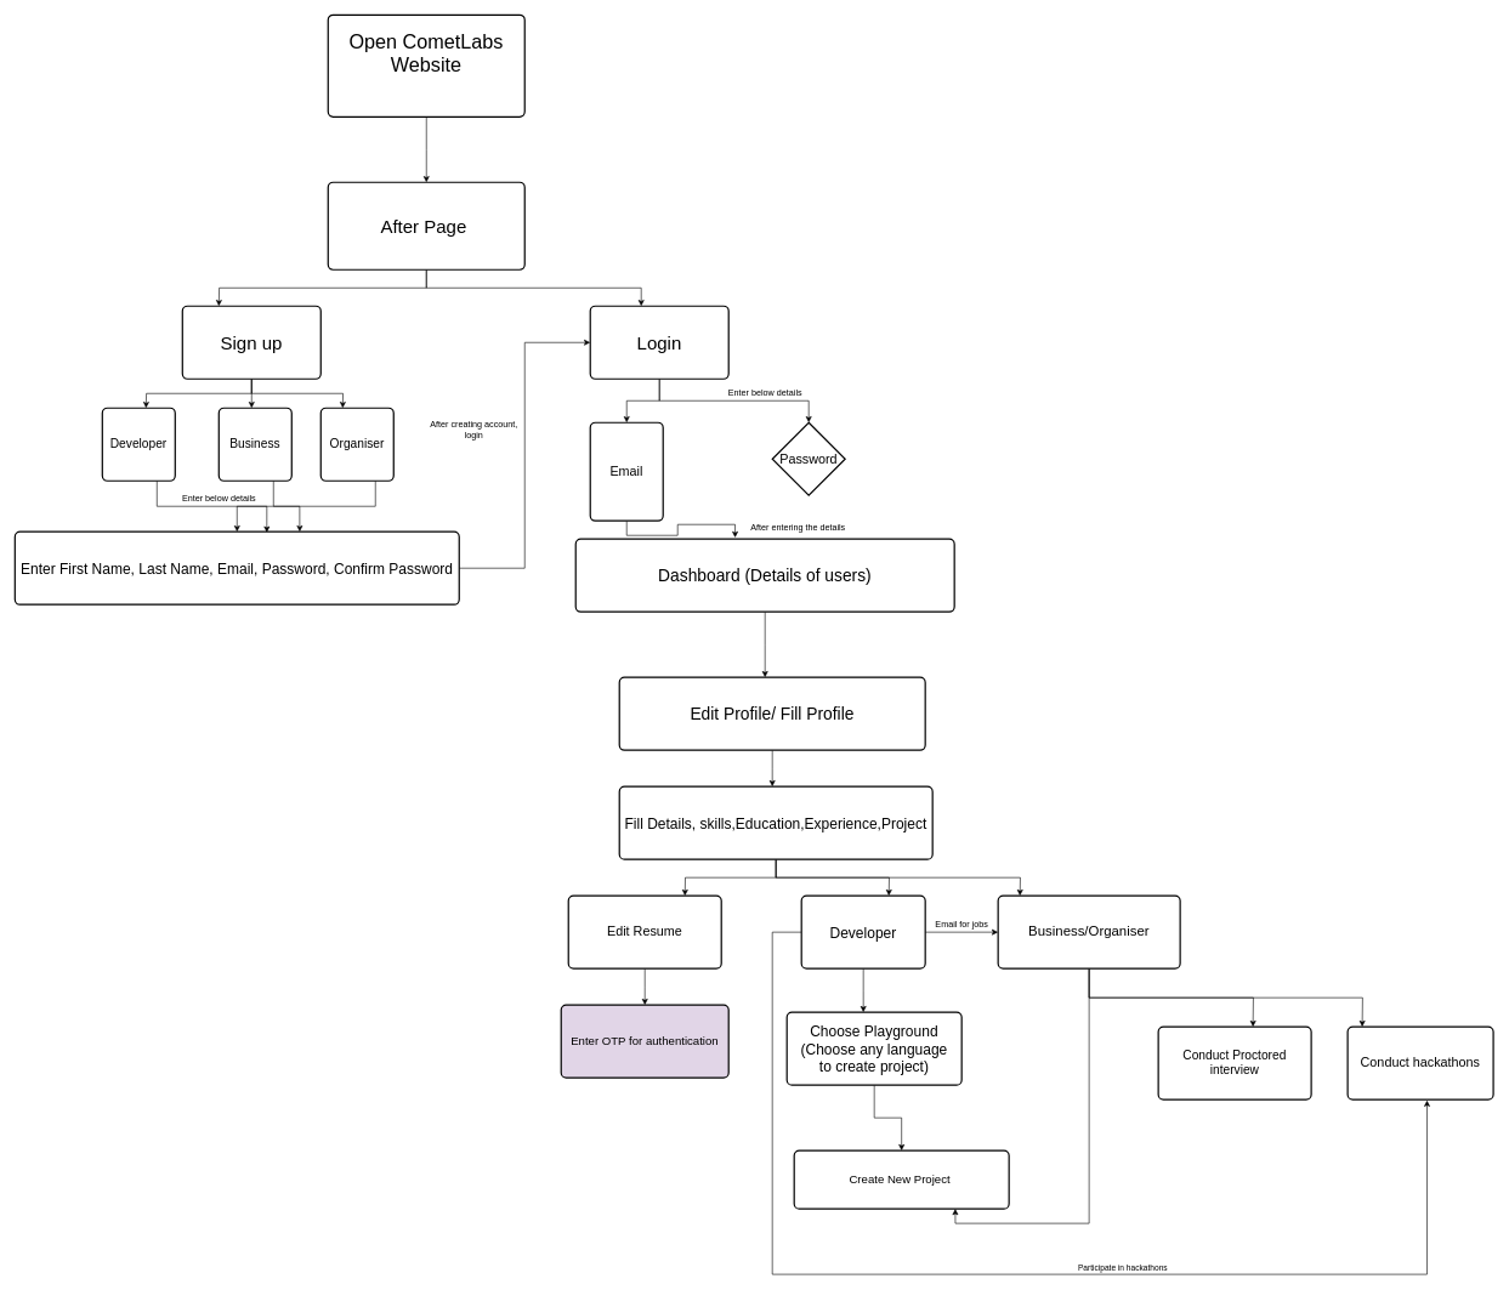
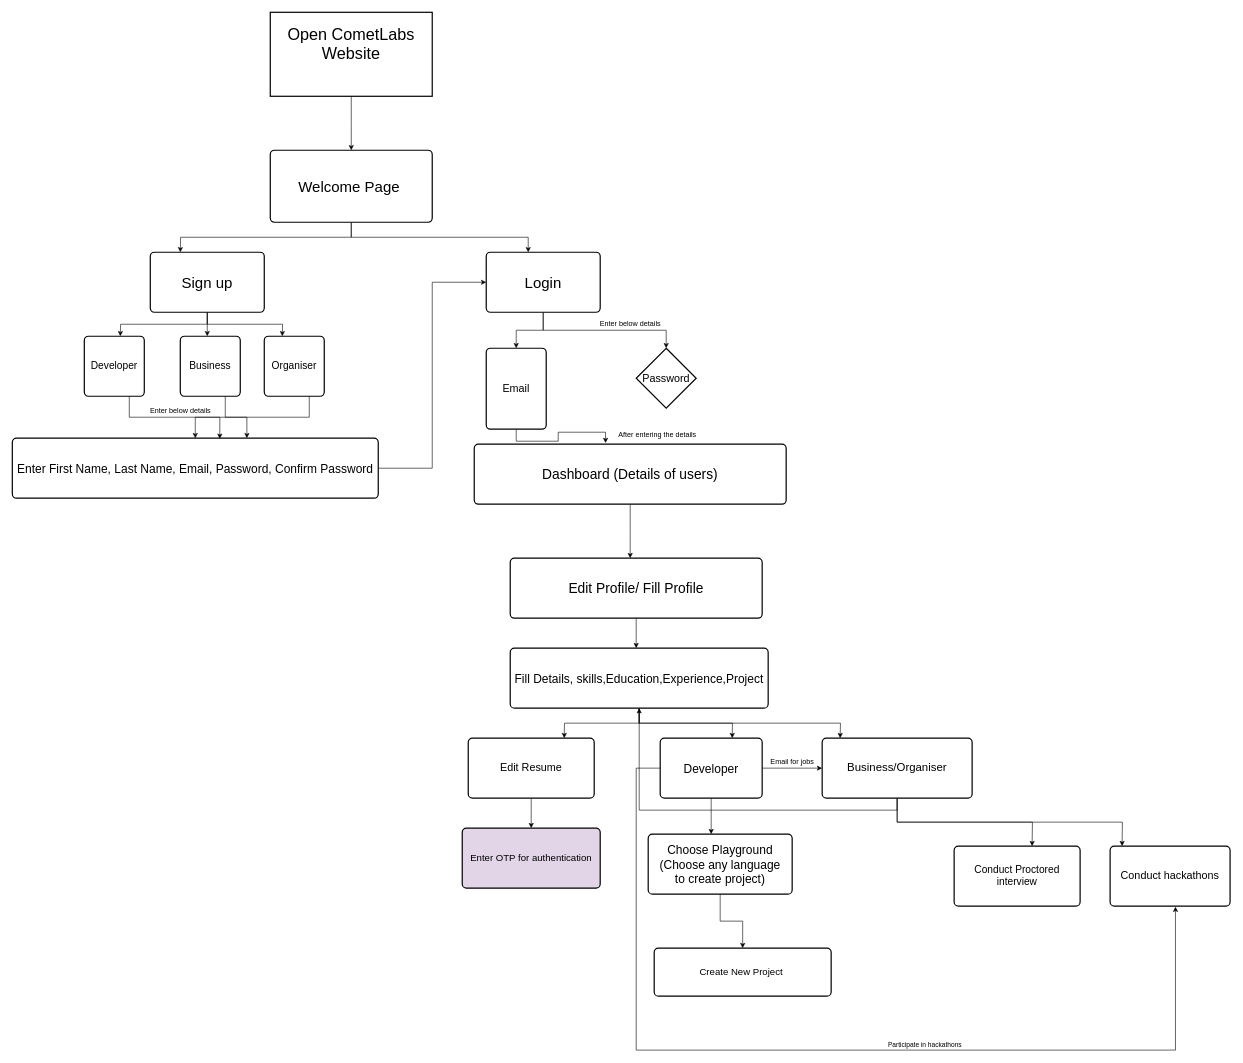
- <mxCell id="3" value="&lt;font style=&quot;font-size: 27px;&quot;&gt;O&lt;/font&gt;&lt;font style=&quot;font-size: 27px;&quot;&gt;&lt;font style=&quot;font-size: 27px;&quot;&gt;pen CometLabs Website&lt;br&gt;&lt;/font&gt;&lt;br&gt;&lt;/font&gt;" style="rounded=1;whiteSpace=wrap;html=1;absoluteArcSize=1;arcSize=14;strokeWidth=2;" vertex="1" parent="1"><mxGeometry x="450" y="20" width="270" height="140" as="geometry" /></mxCell>
+ <mxCell id="3" value="&lt;font style=&quot;font-size: 27px;&quot;&gt;O&lt;/font&gt;&lt;font style=&quot;font-size: 27px;&quot;&gt;&lt;font style=&quot;font-size: 27px;&quot;&gt;pen CometLabs Website&lt;br&gt;&lt;/font&gt;&lt;br&gt;&lt;/font&gt;" style="whiteSpace=wrap;html=1;absoluteArcSize=1;arcSize=14;strokeWidth=2;rounded=0;" vertex="1" parent="1"><mxGeometry x="450" y="20" width="270" height="140" as="geometry" /></mxCell>
- <mxCell id="6" value="&lt;font style=&quot;font-size: 25px;&quot;&gt;After Page&amp;nbsp;&lt;/font&gt;" style="rounded=1;whiteSpace=wrap;html=1;absoluteArcSize=1;arcSize=14;strokeWidth=2;" vertex="1" parent="1"><mxGeometry x="450" y="250" width="270" height="120" as="geometry" /></mxCell>
+ <mxCell id="6" value="&lt;font style=&quot;font-size: 25px;&quot;&gt;Welcome Page&amp;nbsp;&lt;/font&gt;" style="rounded=1;whiteSpace=wrap;html=1;absoluteArcSize=1;arcSize=14;strokeWidth=2;" vertex="1" parent="1"><mxGeometry x="450" y="250" width="270" height="120" as="geometry" /></mxCell>
- <mxCell id="23" value="After creating account,&lt;br&gt;login" style="text;html=1;align=center;verticalAlign=middle;resizable=0;points=[];autosize=1;strokeColor=none;fillColor=none;" vertex="1" parent="1"><mxGeometry x="580" y="570" width="140" height="40" as="geometry" /></mxCell>
- <mxCell id="49" style="edgeStyle=orthogonalEdgeStyle;rounded=0;orthogonalLoop=1;jettySize=auto;html=1;exitX=0.5;exitY=1;exitDx=0;exitDy=0;entryX=0.75;entryY=1;entryDx=0;entryDy=0;" edge="1" parent="1" source="51" target="39"><mxGeometry relative="1" as="geometry" /></mxCell>
+ <mxCell id="49" style="edgeStyle=orthogonalEdgeStyle;rounded=0;orthogonalLoop=1;jettySize=auto;html=1;exitX=0.5;exitY=1;exitDx=0;exitDy=0;" edge="1" parent="1" source="51" target="36"><mxGeometry relative="1" as="geometry" /></mxCell>
